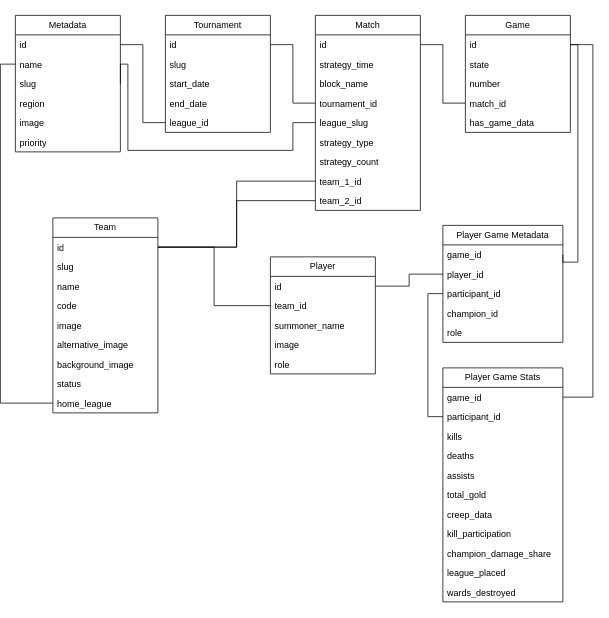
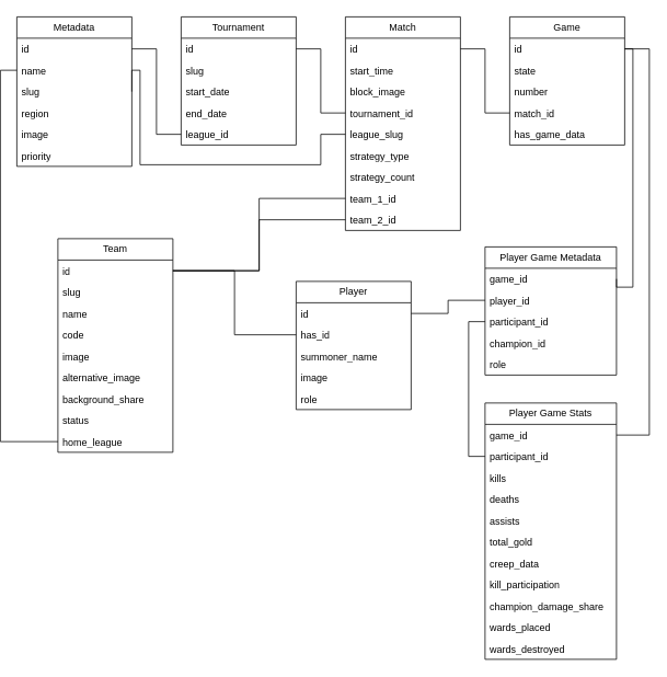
- <mxCell id="18" value="strategy_time" style="text;strokeColor=none;fillColor=none;align=left;verticalAlign=top;spacingLeft=4;spacingRight=4;overflow=hidden;rotatable=0;points=[[0,0.5],[1,0.5]];portConstraint=eastwest;whiteSpace=wrap;html=1;" parent="16" vertex="1"><mxGeometry y="52" width="140" height="26" as="geometry" /></mxCell>
+ <mxCell id="18" value="start_time" style="text;strokeColor=none;fillColor=none;align=left;verticalAlign=top;spacingLeft=4;spacingRight=4;overflow=hidden;rotatable=0;points=[[0,0.5],[1,0.5]];portConstraint=eastwest;whiteSpace=wrap;html=1;" parent="16" vertex="1"><mxGeometry y="52" width="140" height="26" as="geometry" /></mxCell>
- <mxCell id="19" value="block_name" style="text;strokeColor=none;fillColor=none;align=left;verticalAlign=top;spacingLeft=4;spacingRight=4;overflow=hidden;rotatable=0;points=[[0,0.5],[1,0.5]];portConstraint=eastwest;whiteSpace=wrap;html=1;" parent="16" vertex="1"><mxGeometry y="78" width="140" height="26" as="geometry" /></mxCell>
+ <mxCell id="19" value="block_image" style="text;strokeColor=none;fillColor=none;align=left;verticalAlign=top;spacingLeft=4;spacingRight=4;overflow=hidden;rotatable=0;points=[[0,0.5],[1,0.5]];portConstraint=eastwest;whiteSpace=wrap;html=1;" parent="16" vertex="1"><mxGeometry y="78" width="140" height="26" as="geometry" /></mxCell>
- <mxCell id="50" value="team_id" style="text;strokeColor=none;fillColor=none;align=left;verticalAlign=top;spacingLeft=4;spacingRight=4;overflow=hidden;rotatable=0;points=[[0,0.5],[1,0.5]];portConstraint=eastwest;whiteSpace=wrap;html=1;" parent="48" vertex="1"><mxGeometry y="52" width="140" height="26" as="geometry" /></mxCell>
+ <mxCell id="50" value="has_id" style="text;strokeColor=none;fillColor=none;align=left;verticalAlign=top;spacingLeft=4;spacingRight=4;overflow=hidden;rotatable=0;points=[[0,0.5],[1,0.5]];portConstraint=eastwest;whiteSpace=wrap;html=1;" parent="48" vertex="1"><mxGeometry y="52" width="140" height="26" as="geometry" /></mxCell>
- <mxCell id="42" value="background_image" style="text;strokeColor=none;fillColor=none;align=left;verticalAlign=top;spacingLeft=4;spacingRight=4;overflow=hidden;rotatable=0;points=[[0,0.5],[1,0.5]];portConstraint=eastwest;whiteSpace=wrap;html=1;" parent="35" vertex="1"><mxGeometry y="182" width="140" height="26" as="geometry" /></mxCell>
+ <mxCell id="42" value="background_share" style="text;strokeColor=none;fillColor=none;align=left;verticalAlign=top;spacingLeft=4;spacingRight=4;overflow=hidden;rotatable=0;points=[[0,0.5],[1,0.5]];portConstraint=eastwest;whiteSpace=wrap;html=1;" parent="35" vertex="1"><mxGeometry y="182" width="140" height="26" as="geometry" /></mxCell>
- <mxCell id="72" value="league_placed" style="text;strokeColor=none;fillColor=none;align=left;verticalAlign=top;spacingLeft=4;spacingRight=4;overflow=hidden;rotatable=0;points=[[0,0.5],[1,0.5]];portConstraint=eastwest;whiteSpace=wrap;html=1;" parent="62" vertex="1"><mxGeometry y="260" width="160" height="26" as="geometry" /></mxCell>
+ <mxCell id="72" value="wards_placed" style="text;strokeColor=none;fillColor=none;align=left;verticalAlign=top;spacingLeft=4;spacingRight=4;overflow=hidden;rotatable=0;points=[[0,0.5],[1,0.5]];portConstraint=eastwest;whiteSpace=wrap;html=1;" parent="62" vertex="1"><mxGeometry y="260" width="160" height="26" as="geometry" /></mxCell>
